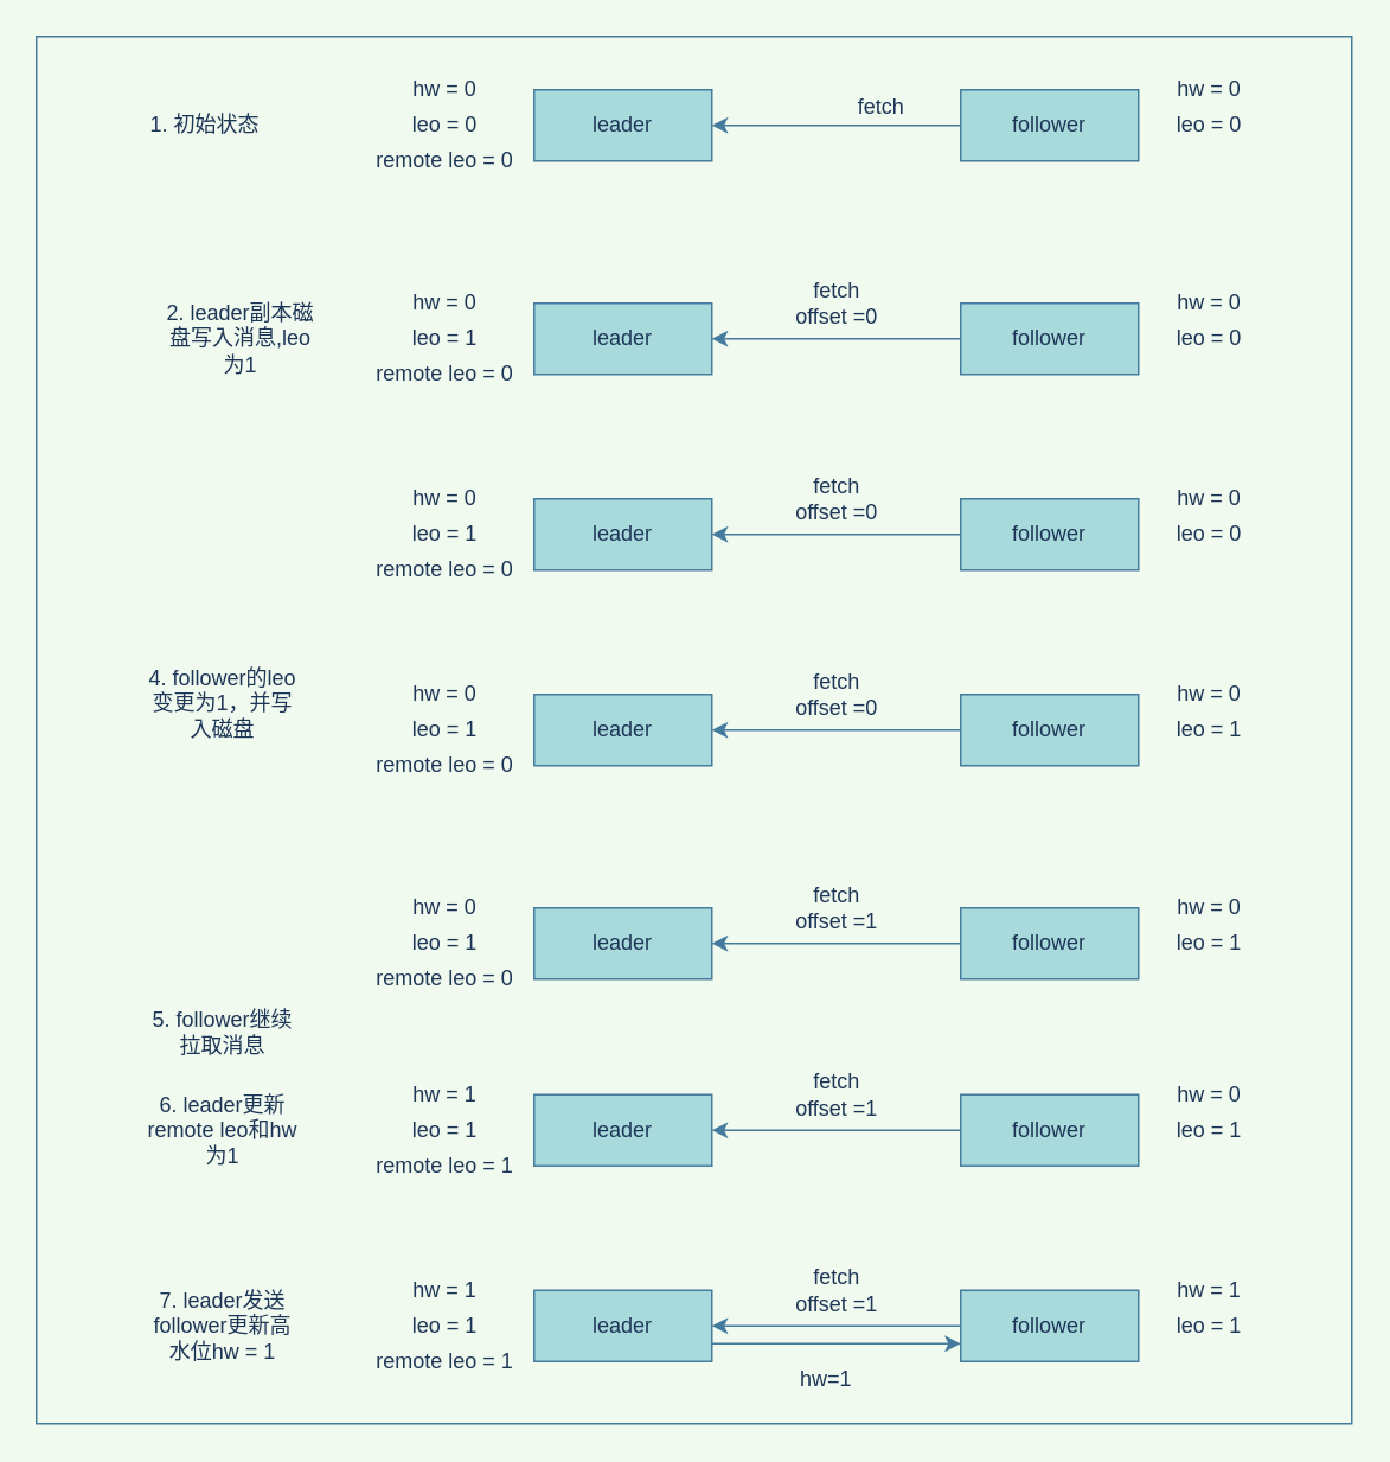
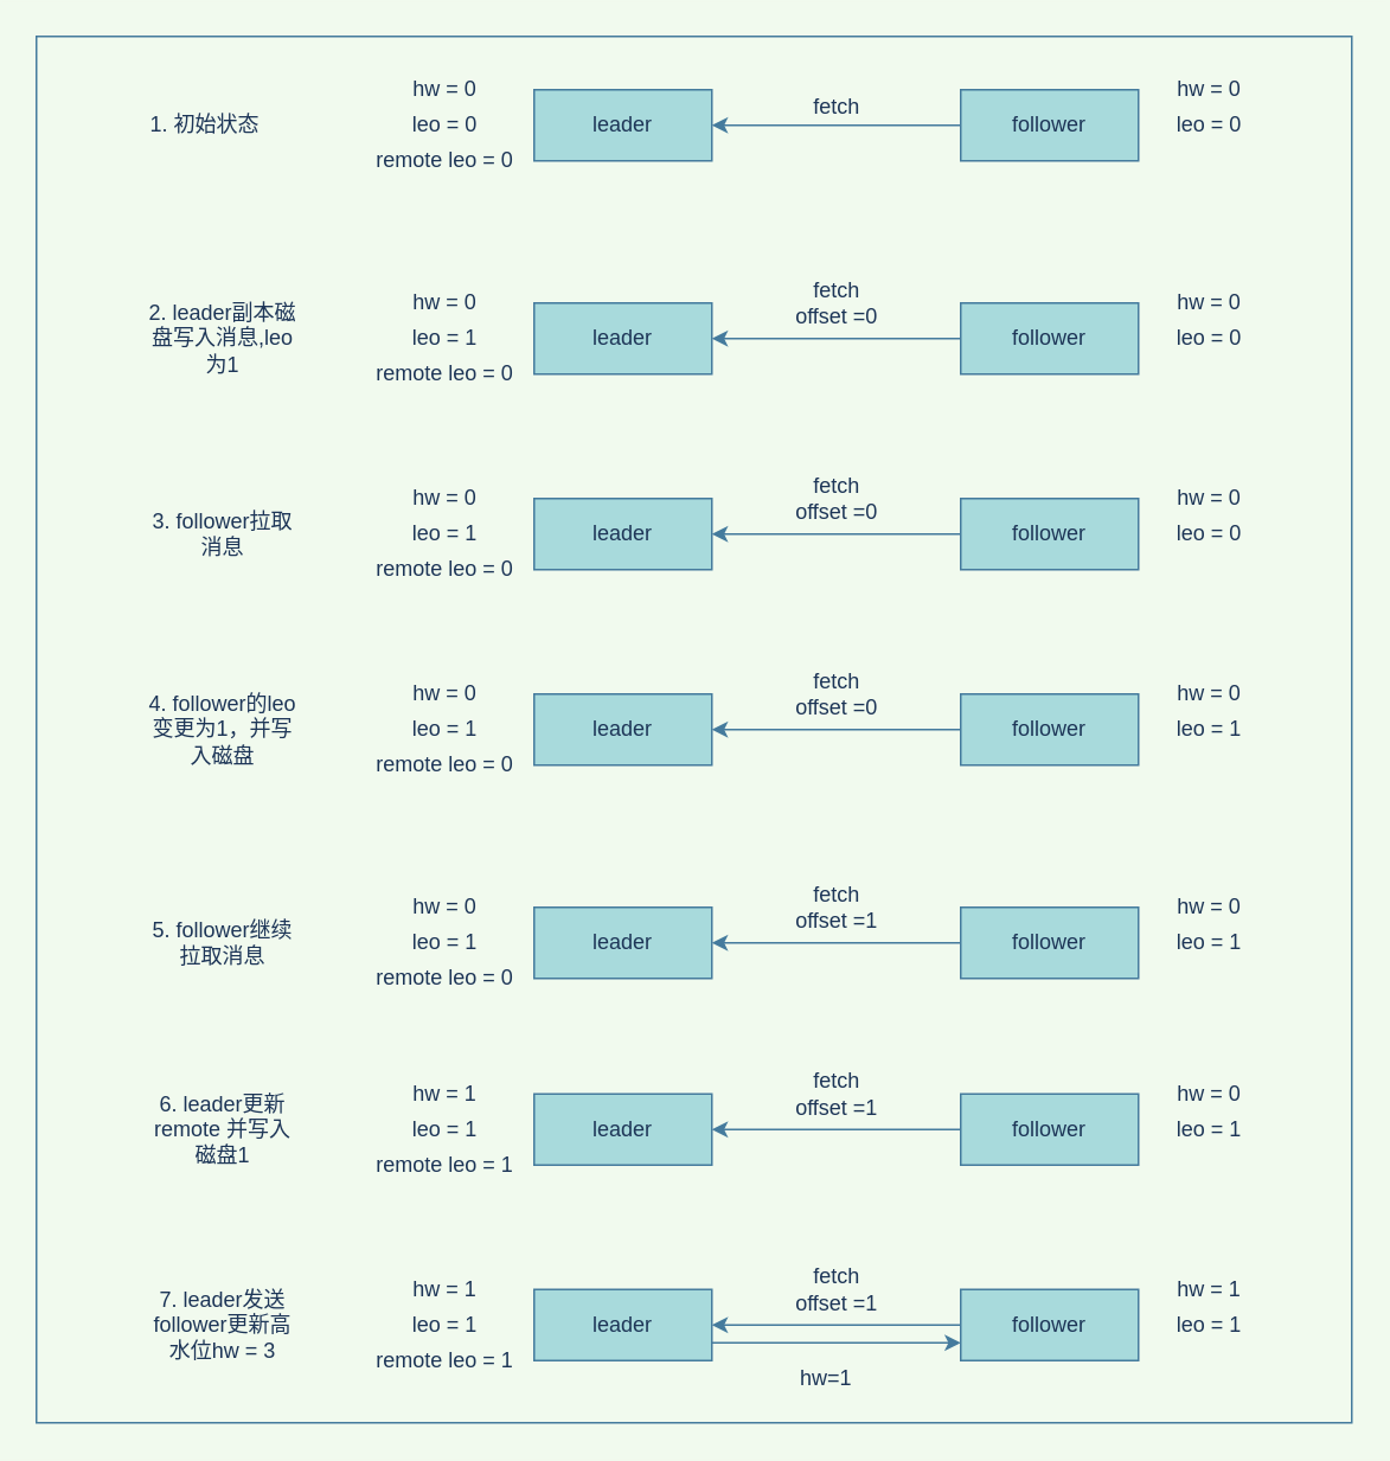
- <mxCell id="6" value="fetch" style="text;html=1;align=center;verticalAlign=middle;resizable=0;points=[];autosize=1;strokeColor=none;fontColor=#1D3557;" vertex="1" parent="1"><mxGeometry x="475" y="50" width="40" height="20" as="geometry" /></mxCell>
+ <mxCell id="6" value="fetch" style="text;html=1;align=center;verticalAlign=middle;resizable=0;points=[];autosize=1;strokeColor=none;fontColor=#1D3557;" vertex="1" parent="1"><mxGeometry x="450" y="50" width="40" height="20" as="geometry" /></mxCell>
- <mxCell id="21" value="2. leader副本磁盘写入消息,leo为1" style="text;html=1;strokeColor=none;fillColor=none;align=center;verticalAlign=middle;whiteSpace=wrap;rounded=0;sketch=0;fontColor=#1D3557;" vertex="1" parent="1"><mxGeometry x="90" y="170" width="90" height="40" as="geometry" /></mxCell>
+ <mxCell id="21" value="2. leader副本磁盘写入消息,leo为1" style="text;html=1;strokeColor=none;fillColor=none;align=center;verticalAlign=middle;whiteSpace=wrap;rounded=0;sketch=0;fontColor=#1D3557;" vertex="1" parent="1"><mxGeometry x="80" y="170" width="90" height="40" as="geometry" /></mxCell>
+ <mxCell id="30" value="3. follower拉取消息" style="text;html=1;strokeColor=none;fillColor=none;align=center;verticalAlign=middle;whiteSpace=wrap;rounded=0;sketch=0;fontColor=#1D3557;" vertex="1" parent="1"><mxGeometry x="80" y="280" width="90" height="40" as="geometry" /></mxCell>
- <mxCell id="39" value="4. follower的leo变更为1，并写入磁盘" style="text;html=1;strokeColor=none;fillColor=none;align=center;verticalAlign=middle;whiteSpace=wrap;rounded=0;sketch=0;fontColor=#1D3557;" vertex="1" parent="1"><mxGeometry x="80" y="375" width="90" height="40" as="geometry" /></mxCell>
+ <mxCell id="39" value="4. follower的leo变更为1，并写入磁盘" style="text;html=1;strokeColor=none;fillColor=none;align=center;verticalAlign=middle;whiteSpace=wrap;rounded=0;sketch=0;fontColor=#1D3557;" vertex="1" parent="1"><mxGeometry x="80" y="390" width="90" height="40" as="geometry" /></mxCell>
- <mxCell id="49" value="5. follower继续拉取消息" style="text;html=1;strokeColor=none;fillColor=none;align=center;verticalAlign=middle;whiteSpace=wrap;rounded=0;sketch=0;fontColor=#1D3557;" vertex="1" parent="1"><mxGeometry x="80" y="560" width="90" height="40" as="geometry" /></mxCell>
+ <mxCell id="49" value="5. follower继续拉取消息" style="text;html=1;strokeColor=none;fillColor=none;align=center;verticalAlign=middle;whiteSpace=wrap;rounded=0;sketch=0;fontColor=#1D3557;" vertex="1" parent="1"><mxGeometry x="80" y="510" width="90" height="40" as="geometry" /></mxCell>
- <mxCell id="62" value="6. leader更新remote leo和hw为1" style="text;html=1;strokeColor=none;fillColor=none;align=center;verticalAlign=middle;whiteSpace=wrap;rounded=0;sketch=0;fontColor=#1D3557;" vertex="1" parent="1"><mxGeometry x="80" y="615" width="90" height="40" as="geometry" /></mxCell>
+ <mxCell id="62" value="6. leader更新remote 并写入磁盘1" style="text;html=1;strokeColor=none;fillColor=none;align=center;verticalAlign=middle;whiteSpace=wrap;rounded=0;sketch=0;fontColor=#1D3557;" vertex="1" parent="1"><mxGeometry x="80" y="615" width="90" height="40" as="geometry" /></mxCell>
- <mxCell id="73" value="7. leader发送follower更新高水位hw = 1" style="text;html=1;strokeColor=none;fillColor=none;align=center;verticalAlign=middle;whiteSpace=wrap;rounded=0;sketch=0;fontColor=#1D3557;" vertex="1" parent="1"><mxGeometry x="80" y="725" width="90" height="40" as="geometry" /></mxCell>
+ <mxCell id="73" value="7. leader发送follower更新高水位hw = 3" style="text;html=1;strokeColor=none;fillColor=none;align=center;verticalAlign=middle;whiteSpace=wrap;rounded=0;sketch=0;fontColor=#1D3557;" vertex="1" parent="1"><mxGeometry x="80" y="725" width="90" height="40" as="geometry" /></mxCell>
